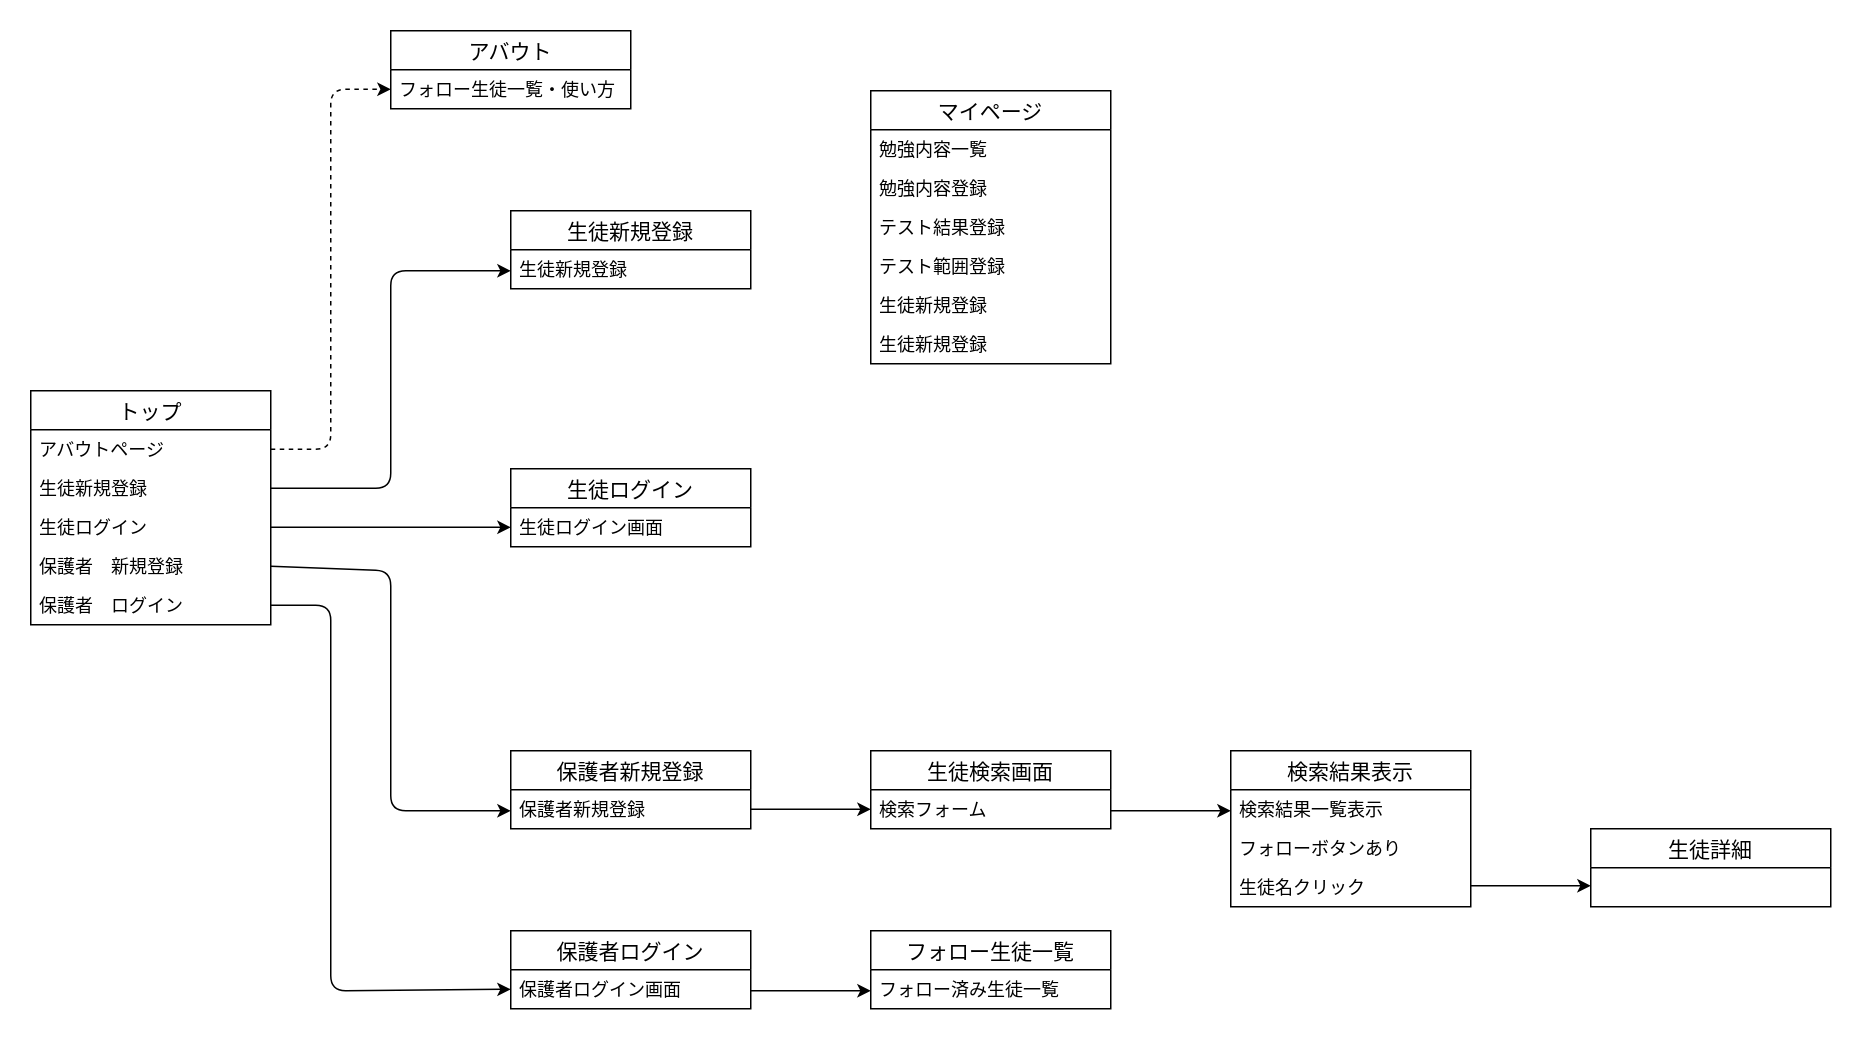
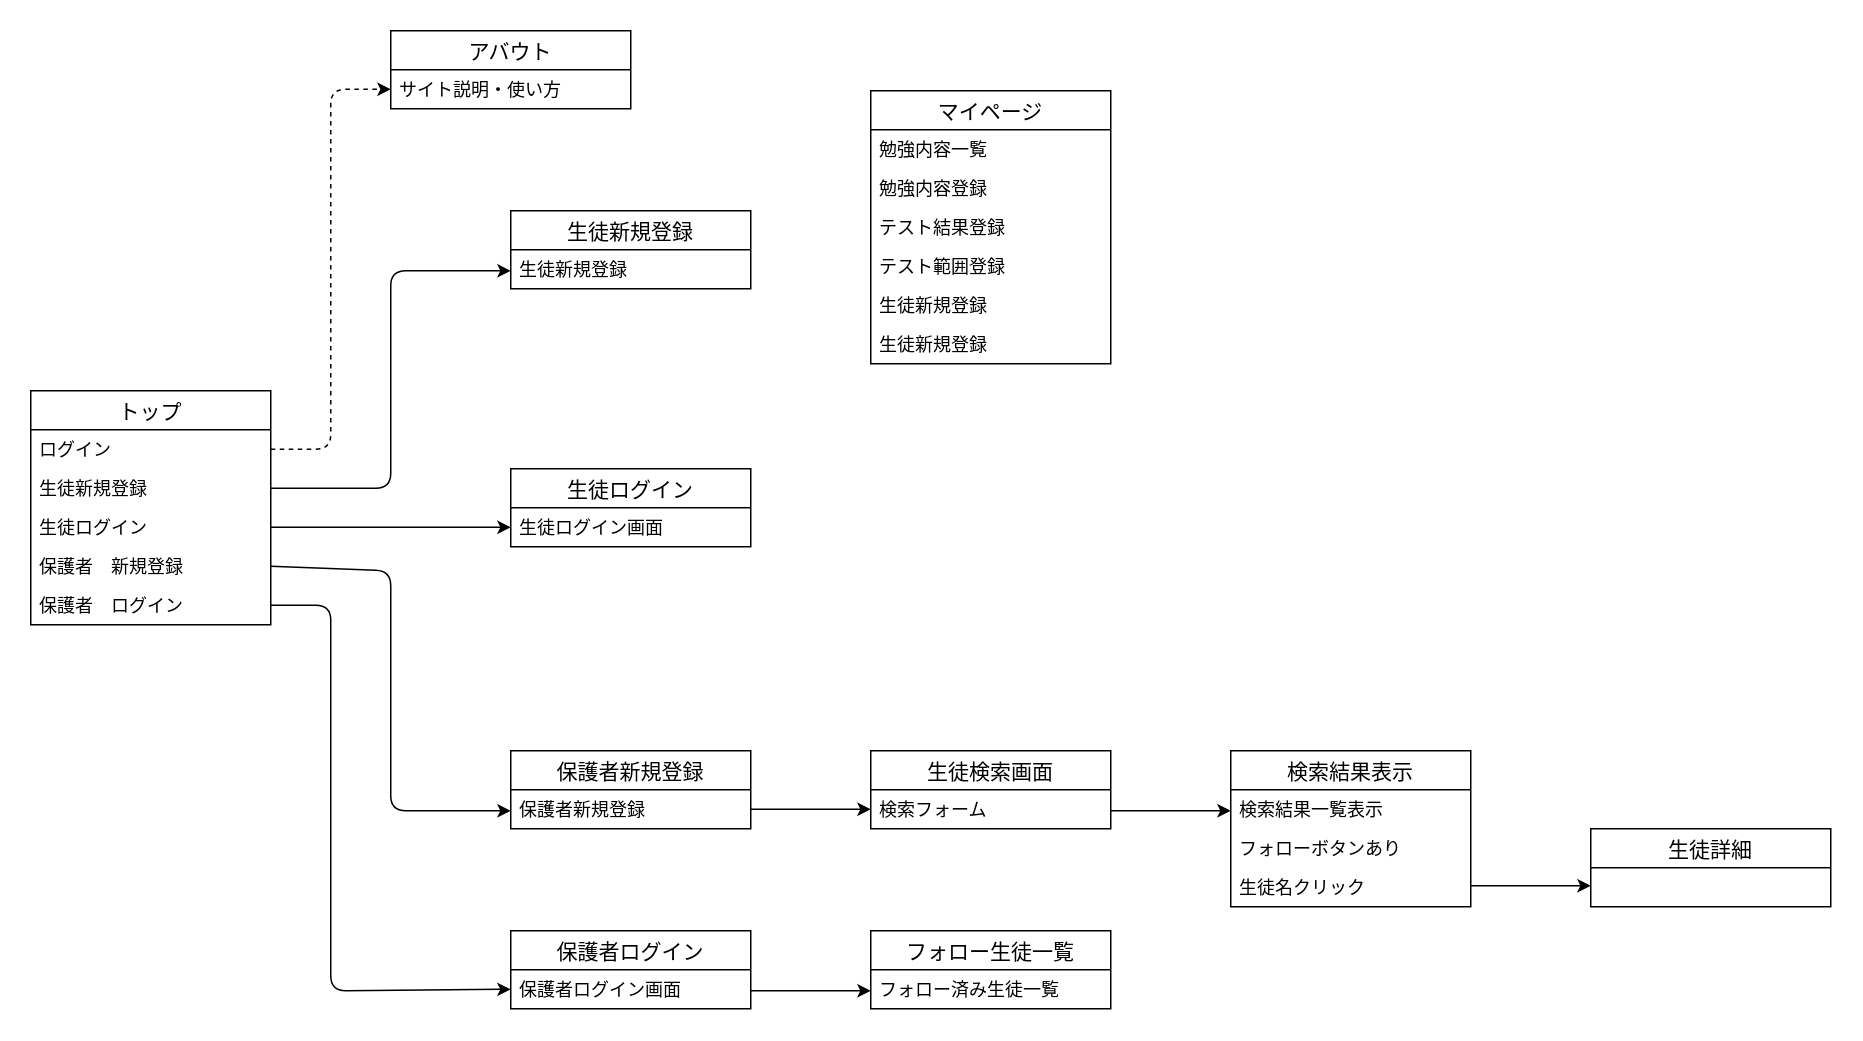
- <mxCell id="13" value="フォロー生徒一覧・使い方" style="text;strokeColor=none;fillColor=none;spacingLeft=4;spacingRight=4;overflow=hidden;rotatable=0;points=[[0,0.5],[1,0.5]];portConstraint=eastwest;fontSize=12;" vertex="1" parent="12"><mxGeometry y="26" width="160" height="26" as="geometry" /></mxCell>
+ <mxCell id="13" value="サイト説明・使い方" style="text;strokeColor=none;fillColor=none;spacingLeft=4;spacingRight=4;overflow=hidden;rotatable=0;points=[[0,0.5],[1,0.5]];portConstraint=eastwest;fontSize=12;" vertex="1" parent="12"><mxGeometry y="26" width="160" height="26" as="geometry" /></mxCell>
- <mxCell id="3" value="アバウトページ" style="text;strokeColor=none;fillColor=none;spacingLeft=4;spacingRight=4;overflow=hidden;rotatable=0;points=[[0,0.5],[1,0.5]];portConstraint=eastwest;fontSize=12;" vertex="1" parent="2"><mxGeometry y="26" width="160" height="26" as="geometry" /></mxCell>
+ <mxCell id="3" value="ログイン" style="text;strokeColor=none;fillColor=none;spacingLeft=4;spacingRight=4;overflow=hidden;rotatable=0;points=[[0,0.5],[1,0.5]];portConstraint=eastwest;fontSize=12;" vertex="1" parent="2"><mxGeometry y="26" width="160" height="26" as="geometry" /></mxCell>
